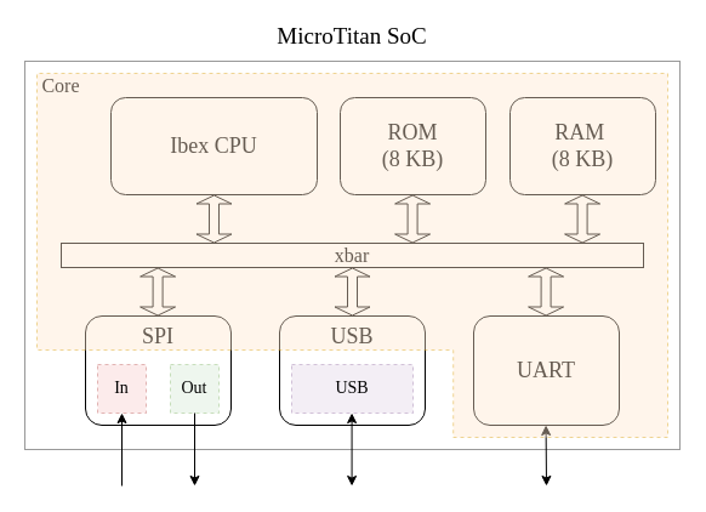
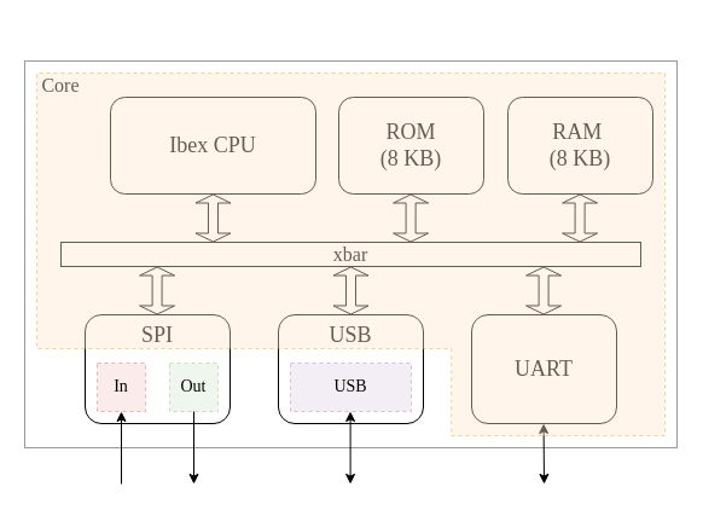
- <mxCell id="19" value="&lt;font face=&quot;CMU Sans Serif&quot;&gt;&lt;span&gt;&lt;font style=&quot;font-size: 19px&quot;&gt;MicroTitan&lt;/font&gt;&lt;/span&gt;&amp;nbsp;SoC&lt;/font&gt;" style="text;html=1;strokeColor=none;fillColor=none;align=center;verticalAlign=middle;whiteSpace=wrap;rounded=0;shadow=0;fontSize=19;opacity=40;" parent="1" vertex="1"><mxGeometry x="220" y="20" width="140" height="20" as="geometry" /></mxCell>
